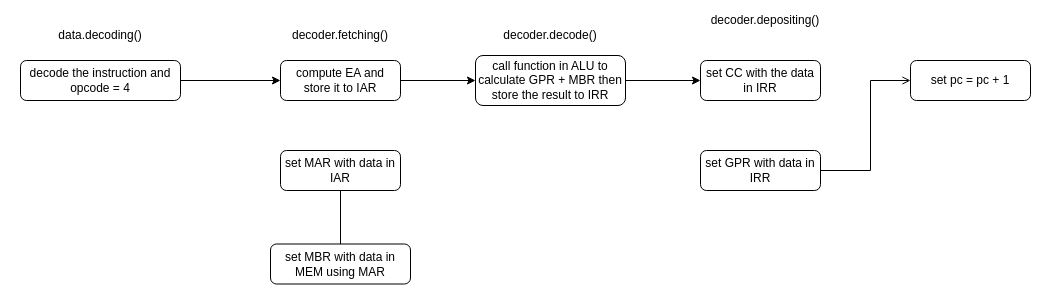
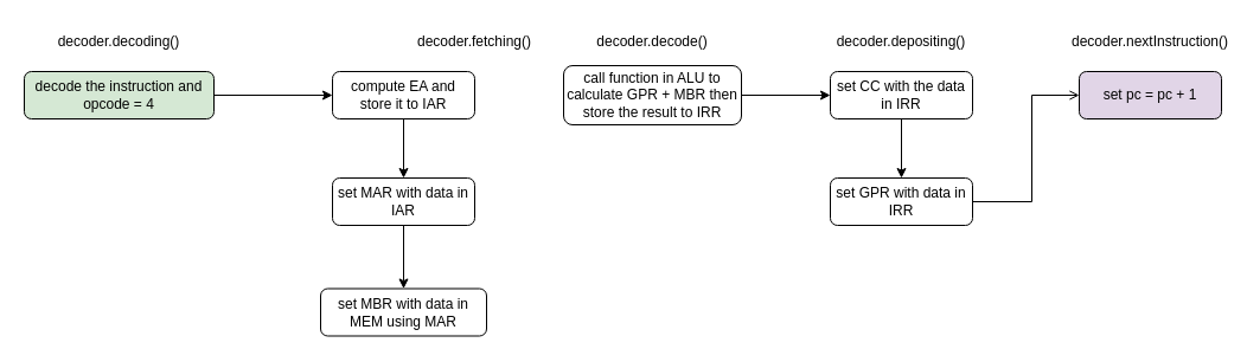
- <mxCell id="18" value="decoder.depositing()" style="text;html=1;strokeColor=none;fillColor=none;align=center;verticalAlign=middle;whiteSpace=wrap;rounded=0;" parent="1" vertex="1"><mxGeometry x="705" y="5" width="120" height="30" as="geometry" /></mxCell>
+ <mxCell id="18" value="decoder.depositing()" style="text;html=1;strokeColor=none;fillColor=none;align=center;verticalAlign=middle;whiteSpace=wrap;rounded=0;" parent="1" vertex="1"><mxGeometry x="700" y="20" width="120" height="30" as="geometry" /></mxCell>
- <mxCell id="15" value="data.decoding()" style="text;html=1;strokeColor=none;fillColor=none;align=center;verticalAlign=middle;whiteSpace=wrap;rounded=0;" parent="1" vertex="1"><mxGeometry x="40" y="20" width="120" height="30" as="geometry" /></mxCell>
+ <mxCell id="15" value="decoder.decoding()" style="text;html=1;strokeColor=none;fillColor=none;align=center;verticalAlign=middle;whiteSpace=wrap;rounded=0;" parent="1" vertex="1"><mxGeometry x="40" y="20" width="120" height="30" as="geometry" /></mxCell>
- <mxCell id="16" value="decoder.fetching()" style="text;html=1;strokeColor=none;fillColor=none;align=center;verticalAlign=middle;whiteSpace=wrap;rounded=0;" parent="1" vertex="1"><mxGeometry x="280" y="20" width="120" height="30" as="geometry" /></mxCell>
+ <mxCell id="16" value="decoder.fetching()" style="text;html=1;strokeColor=none;fillColor=none;align=center;verticalAlign=middle;whiteSpace=wrap;rounded=0;" parent="1" vertex="1"><mxGeometry x="340" y="20" width="120" height="30" as="geometry" /></mxCell>
+ <mxCell id="19" value="decoder.nextInstruction()" style="text;html=1;strokeColor=none;fillColor=none;align=center;verticalAlign=middle;whiteSpace=wrap;rounded=0;" parent="1" vertex="1"><mxGeometry x="910" y="20" width="120" height="30" as="geometry" /></mxCell>
- <mxCell id="3" value="decode the instruction and opcode = 4" style="rounded=1;whiteSpace=wrap;html=1;fontSize=12;glass=0;strokeWidth=1;shadow=0;" parent="1" vertex="1"><mxGeometry x="20" y="60" width="160" height="40" as="geometry" /></mxCell>
+ <mxCell id="3" value="decode the instruction and opcode = 4" style="rounded=1;whiteSpace=wrap;html=1;fontSize=12;glass=0;strokeWidth=1;shadow=0;fillColor=#d5e8d4;" parent="1" vertex="1"><mxGeometry x="20" y="60" width="160" height="40" as="geometry" /></mxCell>
- <mxCell id="4" value="" style="edgeStyle=orthogonalEdgeStyle;rounded=0;orthogonalLoop=1;jettySize=auto;html=1;" parent="1" source="5" target="10" edge="1"><mxGeometry relative="1" as="geometry" /></mxCell>
+ <mxCell id="4" value="" style="edgeStyle=orthogonalEdgeStyle;rounded=0;orthogonalLoop=1;jettySize=auto;html=1;" parent="1" source="5" target="7" edge="1"><mxGeometry relative="1" as="geometry" /></mxCell>
- <mxCell id="14" value="set pc = pc + 1" style="rounded=1;whiteSpace=wrap;html=1;fontSize=12;glass=0;strokeWidth=1;shadow=0;" parent="1" vertex="1"><mxGeometry x="910" y="60" width="120" height="40" as="geometry" /></mxCell>
+ <mxCell id="14" value="set pc = pc + 1" style="rounded=1;whiteSpace=wrap;html=1;fontSize=12;glass=0;strokeWidth=1;shadow=0;fillColor=#e1d5e7;" parent="1" vertex="1"><mxGeometry x="910" y="60" width="120" height="40" as="geometry" /></mxCell>
+ <mxCell id="12" value="" style="edgeStyle=orthogonalEdgeStyle;rounded=0;orthogonalLoop=1;jettySize=auto;html=1;" parent="1" source="13" target="20" edge="1"><mxGeometry relative="1" as="geometry" /></mxCell>
- <mxCell id="6" value="" style="edgeStyle=orthogonalEdgeStyle;rounded=0;orthogonalLoop=1;jettySize=auto;html=1;endArrow=none;" parent="1" source="7" target="8" edge="1"><mxGeometry relative="1" as="geometry" /></mxCell>
+ <mxCell id="6" value="" style="edgeStyle=orthogonalEdgeStyle;rounded=0;orthogonalLoop=1;jettySize=auto;html=1;" parent="1" source="7" target="8" edge="1"><mxGeometry relative="1" as="geometry" /></mxCell>
